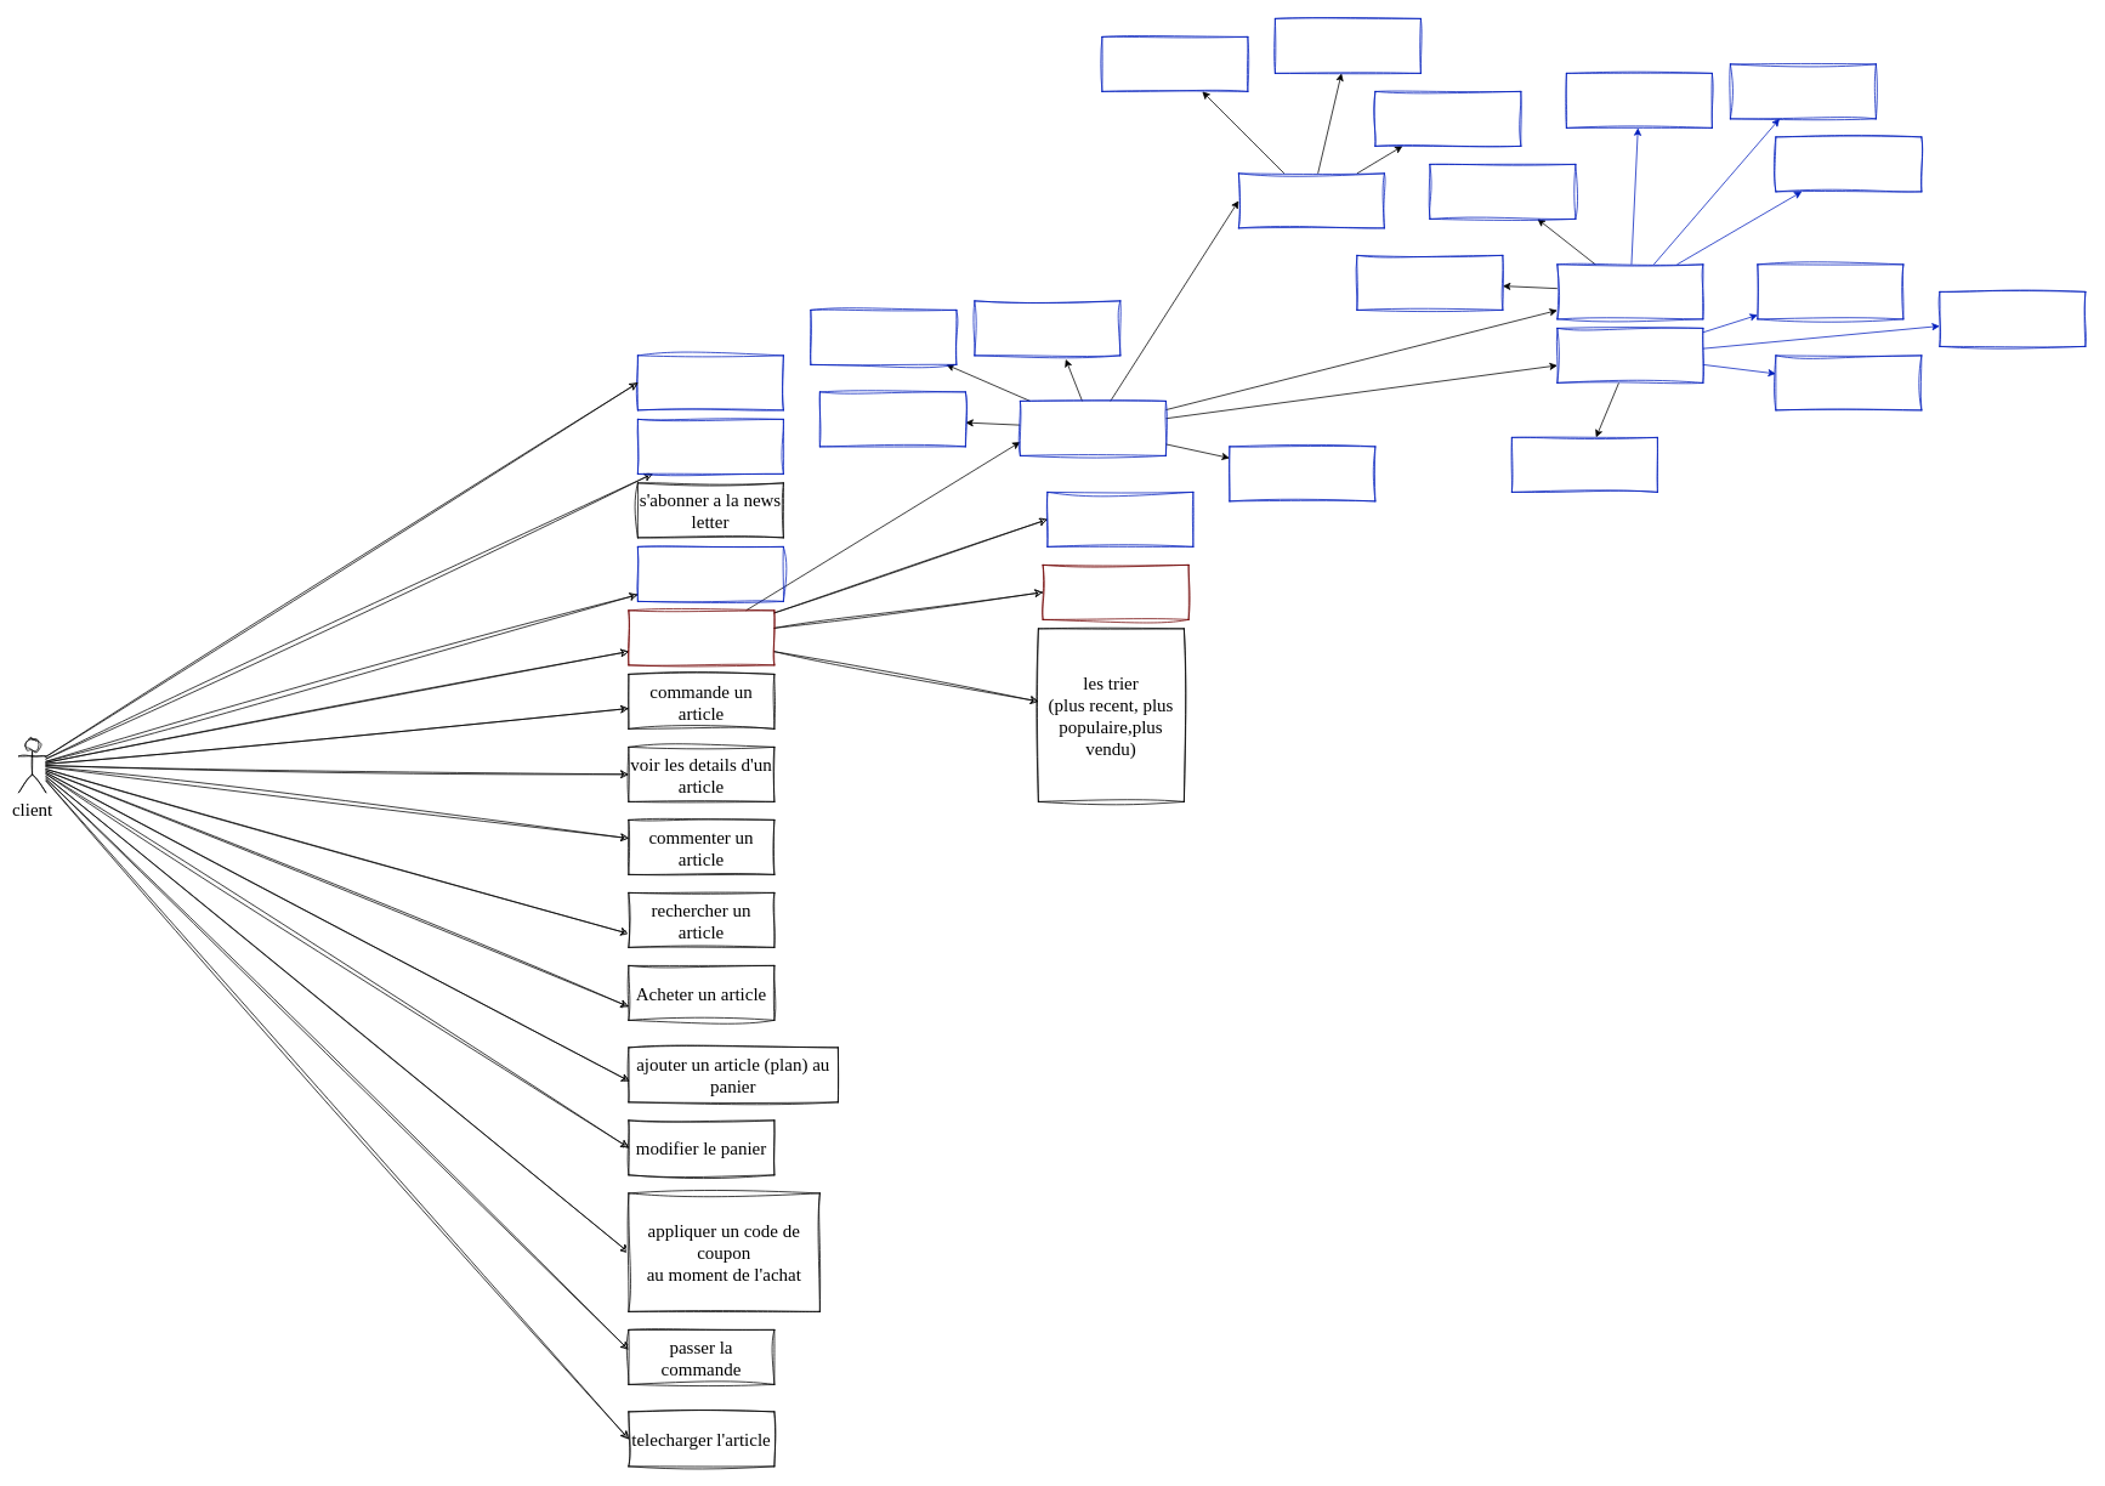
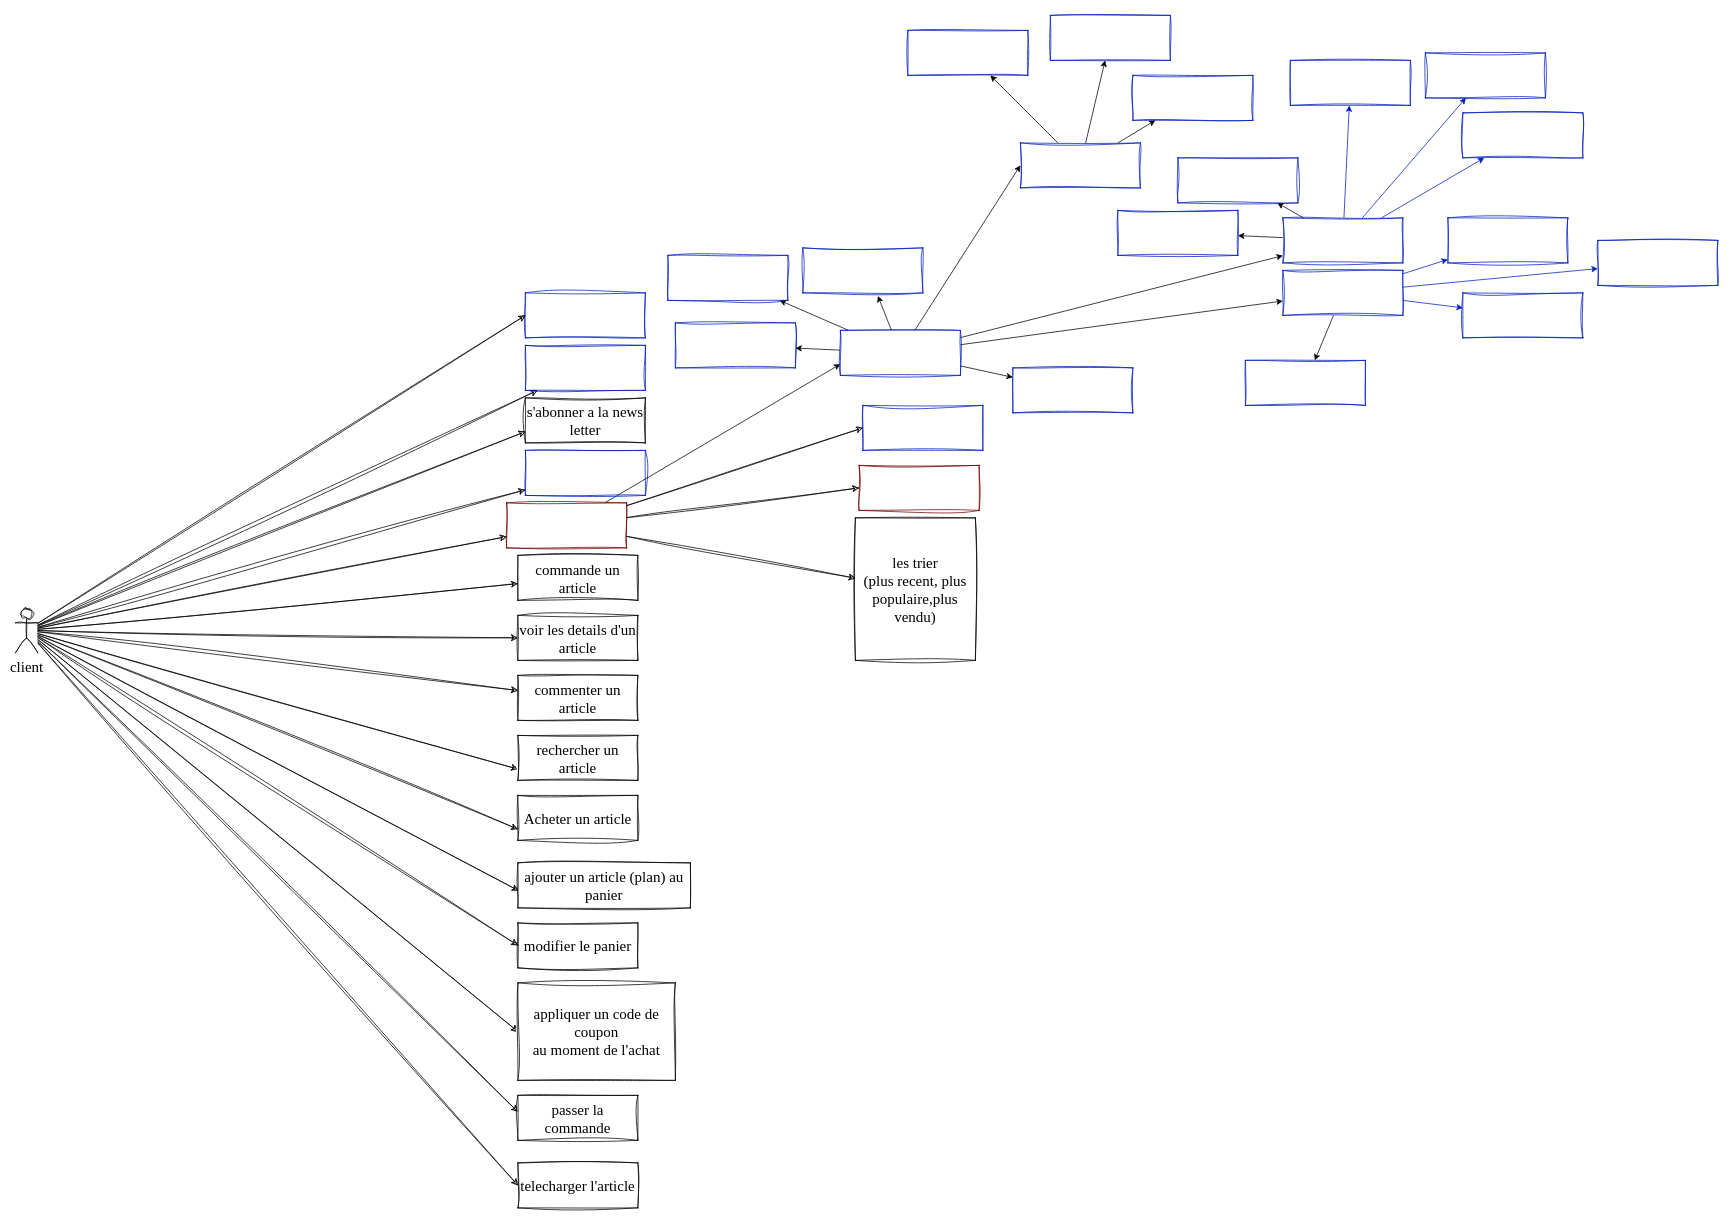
- <mxCell id="76" value="first" style="rounded=0;whiteSpace=wrap;html=1;sketch=1;hachureGap=4;jiggle=2;curveFitting=1;fontFamily=Architects Daughter;fontSource=https%3A%2F%2Ffonts.googleapis.com%2Fcss%3Ffamily%3DArchitects%2BDaughter;fontSize=20;fillColor=none;strokeColor=#001DBC;fontColor=#ffffff;" parent="1" vertex="1"><mxGeometry x="1570" y="180" width="160" height="60" as="geometry" /></mxCell>
+ <mxCell id="76" value="first" style="rounded=0;whiteSpace=wrap;html=1;sketch=1;hachureGap=4;jiggle=2;curveFitting=1;fontFamily=Architects Daughter;fontSource=https%3A%2F%2Ffonts.googleapis.com%2Fcss%3Ffamily%3DArchitects%2BDaughter;fontSize=20;fillColor=none;strokeColor=#001DBC;fontColor=#ffffff;" parent="1" vertex="1"><mxGeometry x="1570" y="210" width="160" height="60" as="geometry" /></mxCell>
- <mxCell id="30" value="voir les article" style="rounded=0;whiteSpace=wrap;html=1;sketch=1;hachureGap=4;jiggle=2;curveFitting=1;fontFamily=Architects Daughter;fontSource=https%3A%2F%2Ffonts.googleapis.com%2Fcss%3Ffamily%3DArchitects%2BDaughter;fontSize=20;fillColor=none;fontColor=#ffffff;strokeColor=#6F0000;" parent="1" vertex="1"><mxGeometry x="690" y="670" width="160" height="60" as="geometry" /></mxCell>
+ <mxCell id="30" value="voir les article" style="rounded=0;whiteSpace=wrap;html=1;sketch=1;hachureGap=4;jiggle=2;curveFitting=1;fontFamily=Architects Daughter;fontSource=https%3A%2F%2Ffonts.googleapis.com%2Fcss%3Ffamily%3DArchitects%2BDaughter;fontSize=20;fillColor=none;fontColor=#ffffff;strokeColor=#6F0000;" parent="1" vertex="1"><mxGeometry x="675" y="670" width="160" height="60" as="geometry" /></mxCell>
+ <mxCell id="9" style="edgeStyle=none;sketch=1;hachureGap=4;jiggle=2;curveFitting=1;html=1;entryX=0;entryY=0.75;entryDx=0;entryDy=0;fontFamily=Architects Daughter;fontSource=https%3A%2F%2Ffonts.googleapis.com%2Fcss%3Ffamily%3DArchitects%2BDaughter;fontSize=16;" parent="1" source="18" target="24" edge="1"><mxGeometry relative="1" as="geometry" /></mxCell>
